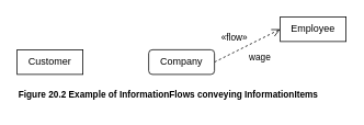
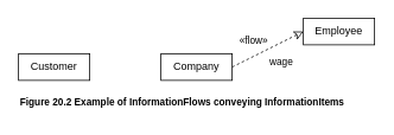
- <mxCell id="3" style="rounded=0;orthogonalLoop=1;jettySize=auto;html=1;entryX=0;entryY=0.5;entryDx=0;entryDy=0;labelBackgroundColor=none;endArrow=open;verticalAlign=bottom;startArrow=none;endFill=0;startFill=0;endSize=8;dashed=1;exitX=1;exitY=0.5;exitDx=0;exitDy=0;" edge="1" parent="1" source="6" target="7"><mxGeometry relative="1" as="geometry" /></mxCell>
+ <mxCell id="3" style="rounded=0;orthogonalLoop=1;jettySize=auto;html=1;entryX=0;entryY=0.5;entryDx=0;entryDy=0;labelBackgroundColor=none;endArrow=classic;verticalAlign=bottom;startArrow=none;endFill=0;startFill=0;endSize=8;dashed=1;exitX=1;exitY=0.5;exitDx=0;exitDy=0;" edge="1" parent="1" source="6" target="7"><mxGeometry relative="1" as="geometry" /></mxCell>
- <mxCell id="6" value="Company" style="whiteSpace=wrap;html=1;rounded=1;" vertex="1" parent="1"><mxGeometry x="180" y="60" width="80" height="30" as="geometry" /></mxCell>
+ <mxCell id="6" value="Company" style="whiteSpace=wrap;html=1;" vertex="1" parent="1"><mxGeometry x="180" y="60" width="80" height="30" as="geometry" /></mxCell>
